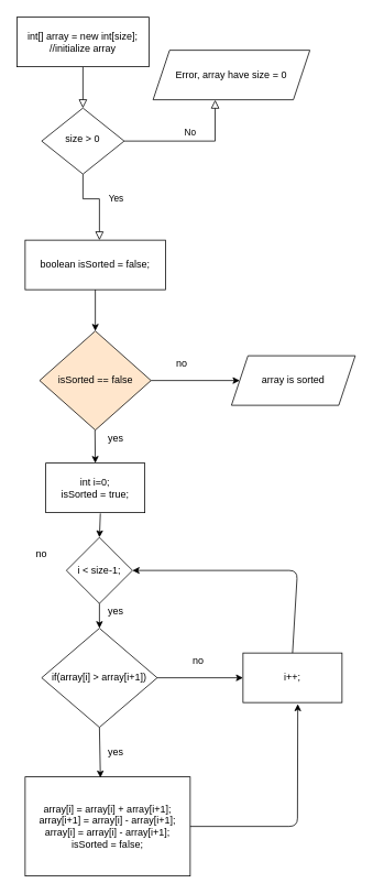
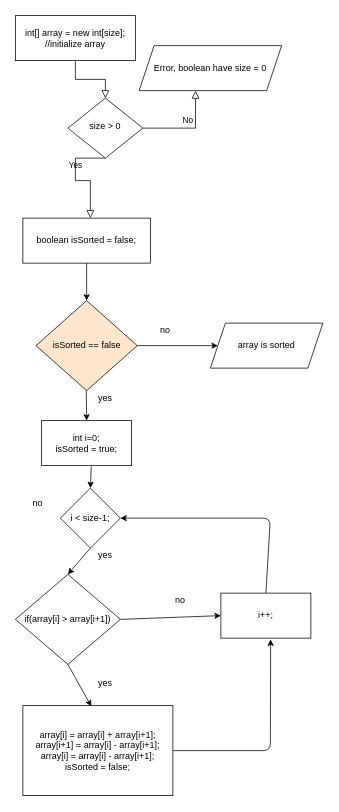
- <mxCell id="7" value="Error, array have size = 0" style="shape=parallelogram;perimeter=parallelogramPerimeter;whiteSpace=wrap;html=1;fixedSize=1;" parent="1" vertex="1"><mxGeometry x="185" y="60" width="190" height="60" as="geometry" /></mxCell>
+ <mxCell id="7" value="Error, boolean have size = 0" style="shape=parallelogram;perimeter=parallelogramPerimeter;whiteSpace=wrap;html=1;fixedSize=1;" parent="1" vertex="1"><mxGeometry x="185" y="60" width="190" height="60" as="geometry" /></mxCell>
- <mxCell id="5" value="size &amp;gt; 0" style="rhombus;whiteSpace=wrap;html=1;shadow=0;fontFamily=Helvetica;fontSize=12;align=center;strokeWidth=1;spacing=6;spacingTop=-4;" parent="1" vertex="1"><mxGeometry x="50" y="130" width="100" height="80" as="geometry" /></mxCell>
+ <mxCell id="5" value="size &amp;gt; 0" style="rhombus;whiteSpace=wrap;html=1;shadow=0;fontFamily=Helvetica;fontSize=12;align=center;strokeWidth=1;spacing=6;spacingTop=-4;" parent="1" vertex="1"><mxGeometry x="90" y="130" width="100" height="80" as="geometry" /></mxCell>
- <mxCell id="16" value="&lt;span&gt;if(array[i] &amp;gt; array[i+1])&lt;/span&gt;" style="rhombus;whiteSpace=wrap;html=1;" parent="1" vertex="1"><mxGeometry x="50" y="760" width="140" height="120" as="geometry" /></mxCell>
+ <mxCell id="16" value="&lt;span&gt;if(array[i] &amp;gt; array[i+1])&lt;/span&gt;" style="rhombus;whiteSpace=wrap;html=1;" parent="1" vertex="1"><mxGeometry x="20" y="765" width="140" height="120" as="geometry" /></mxCell>
